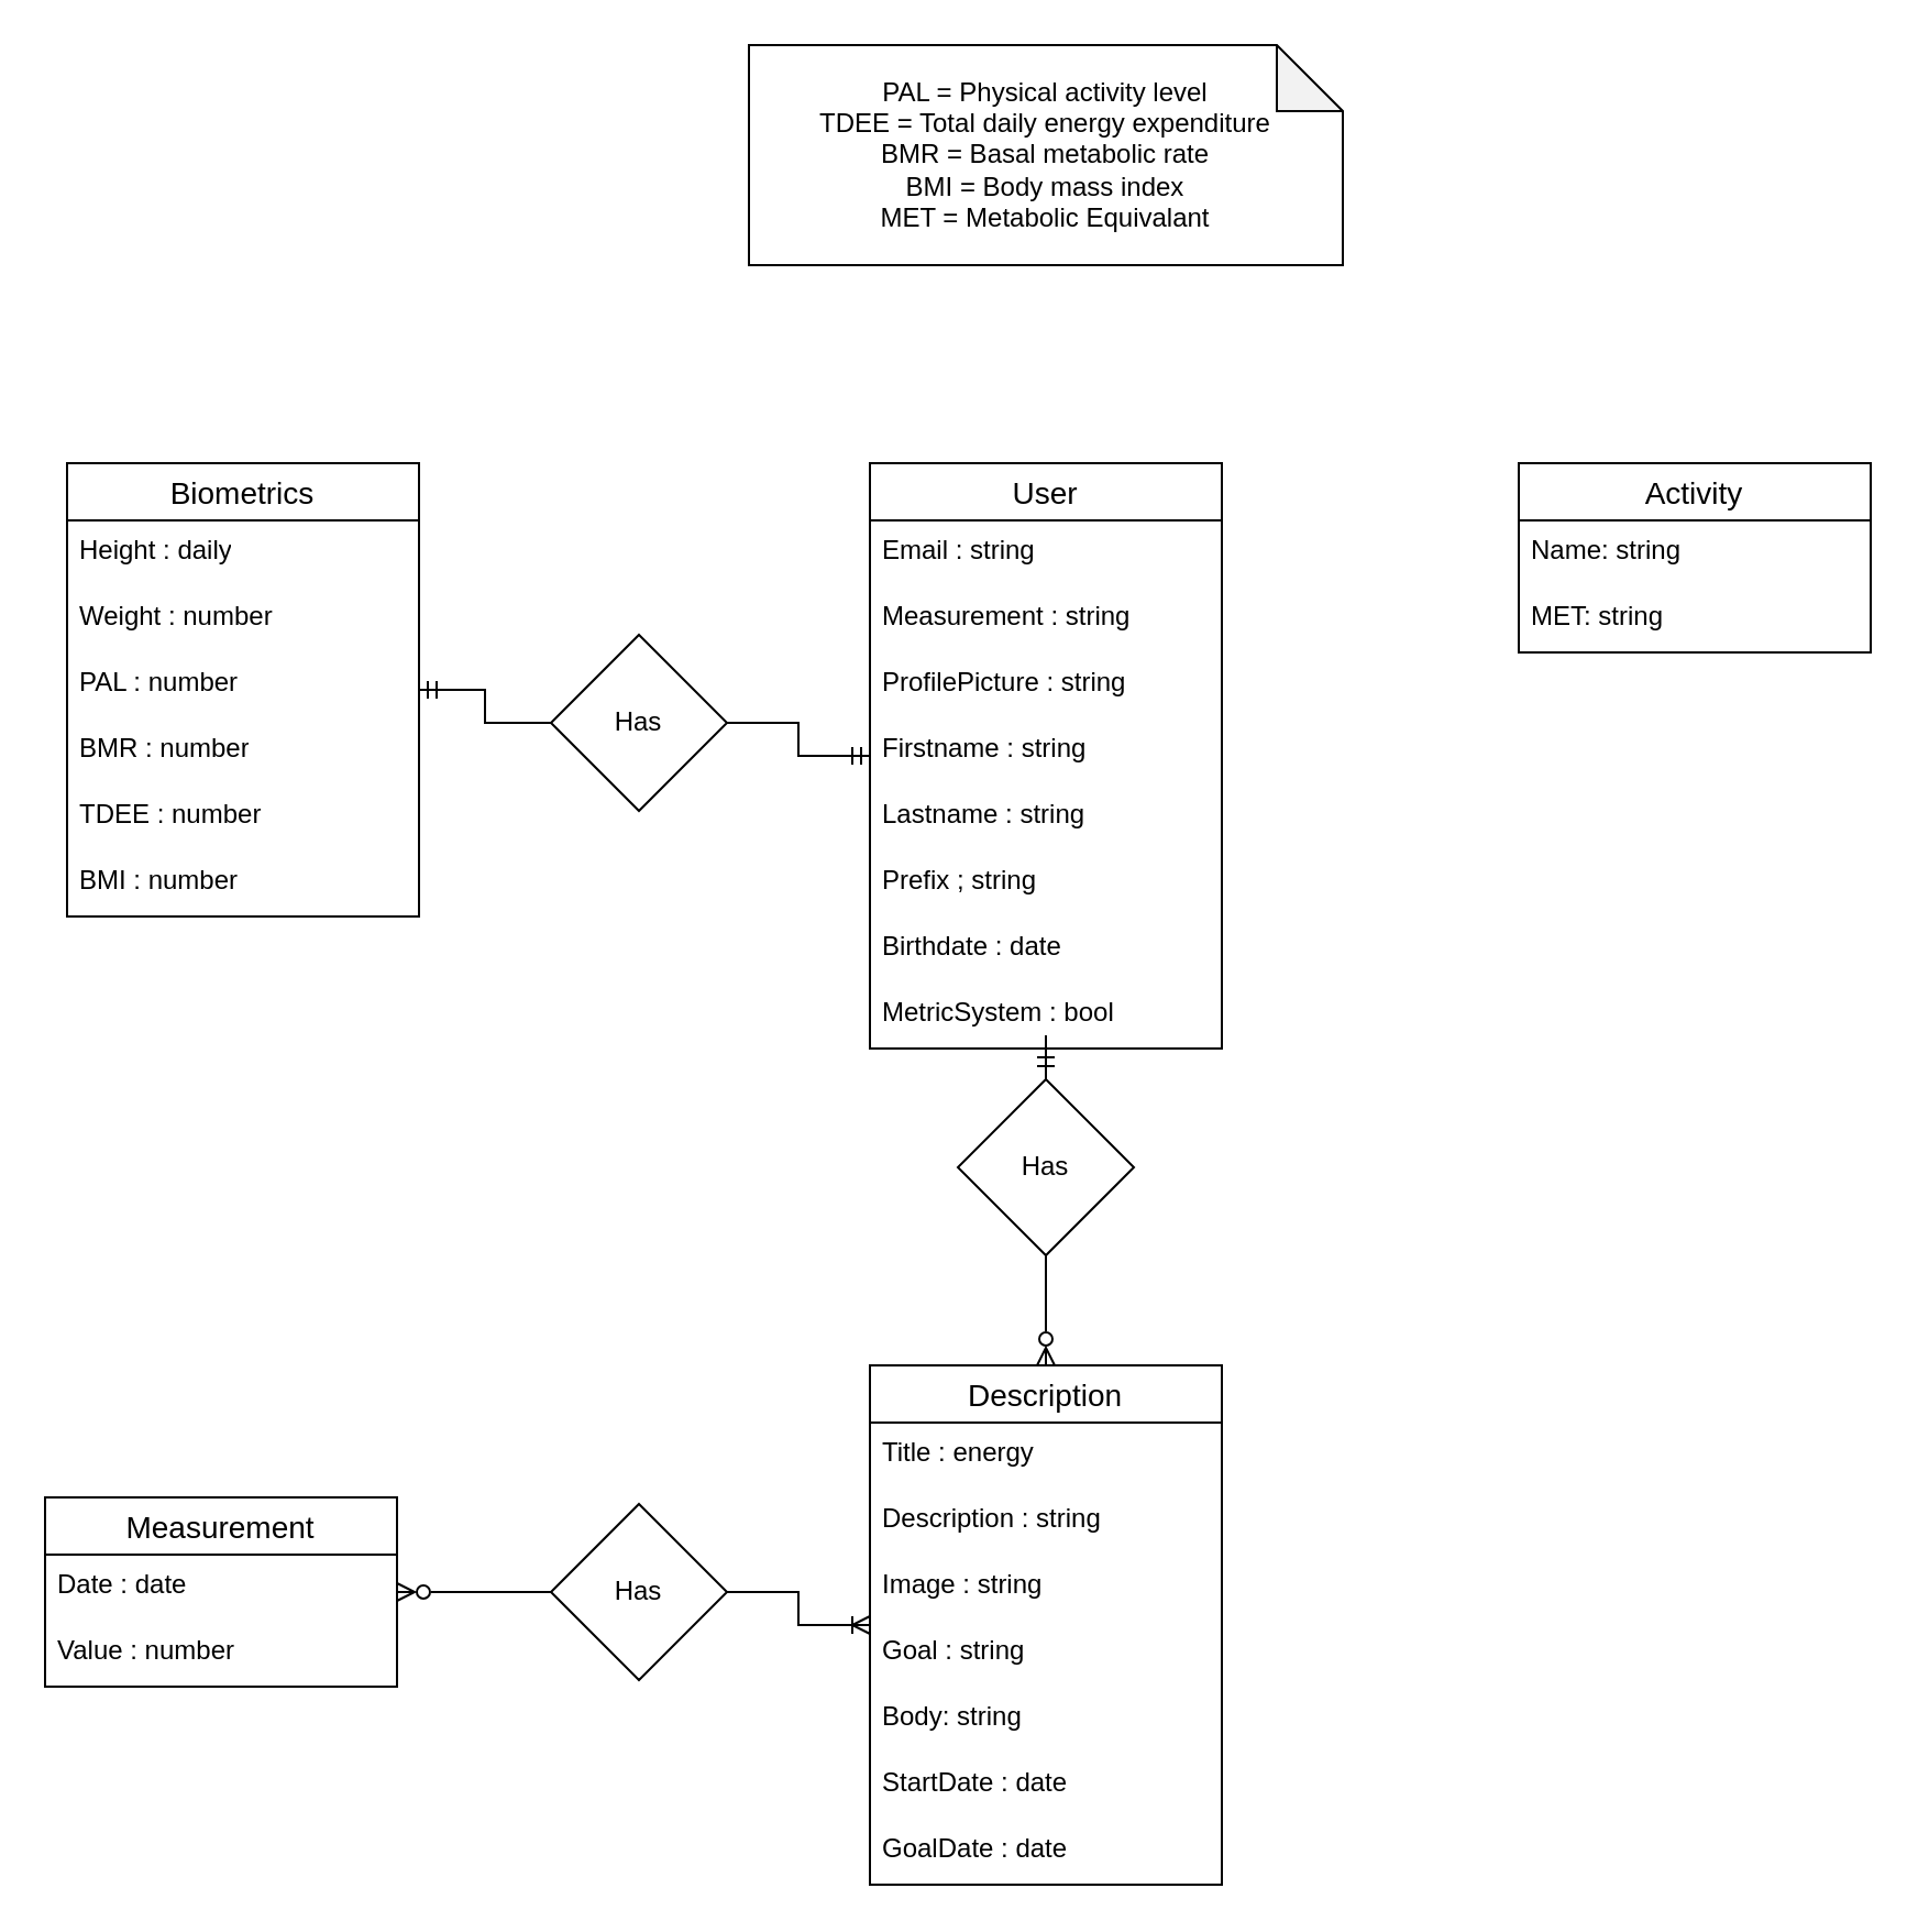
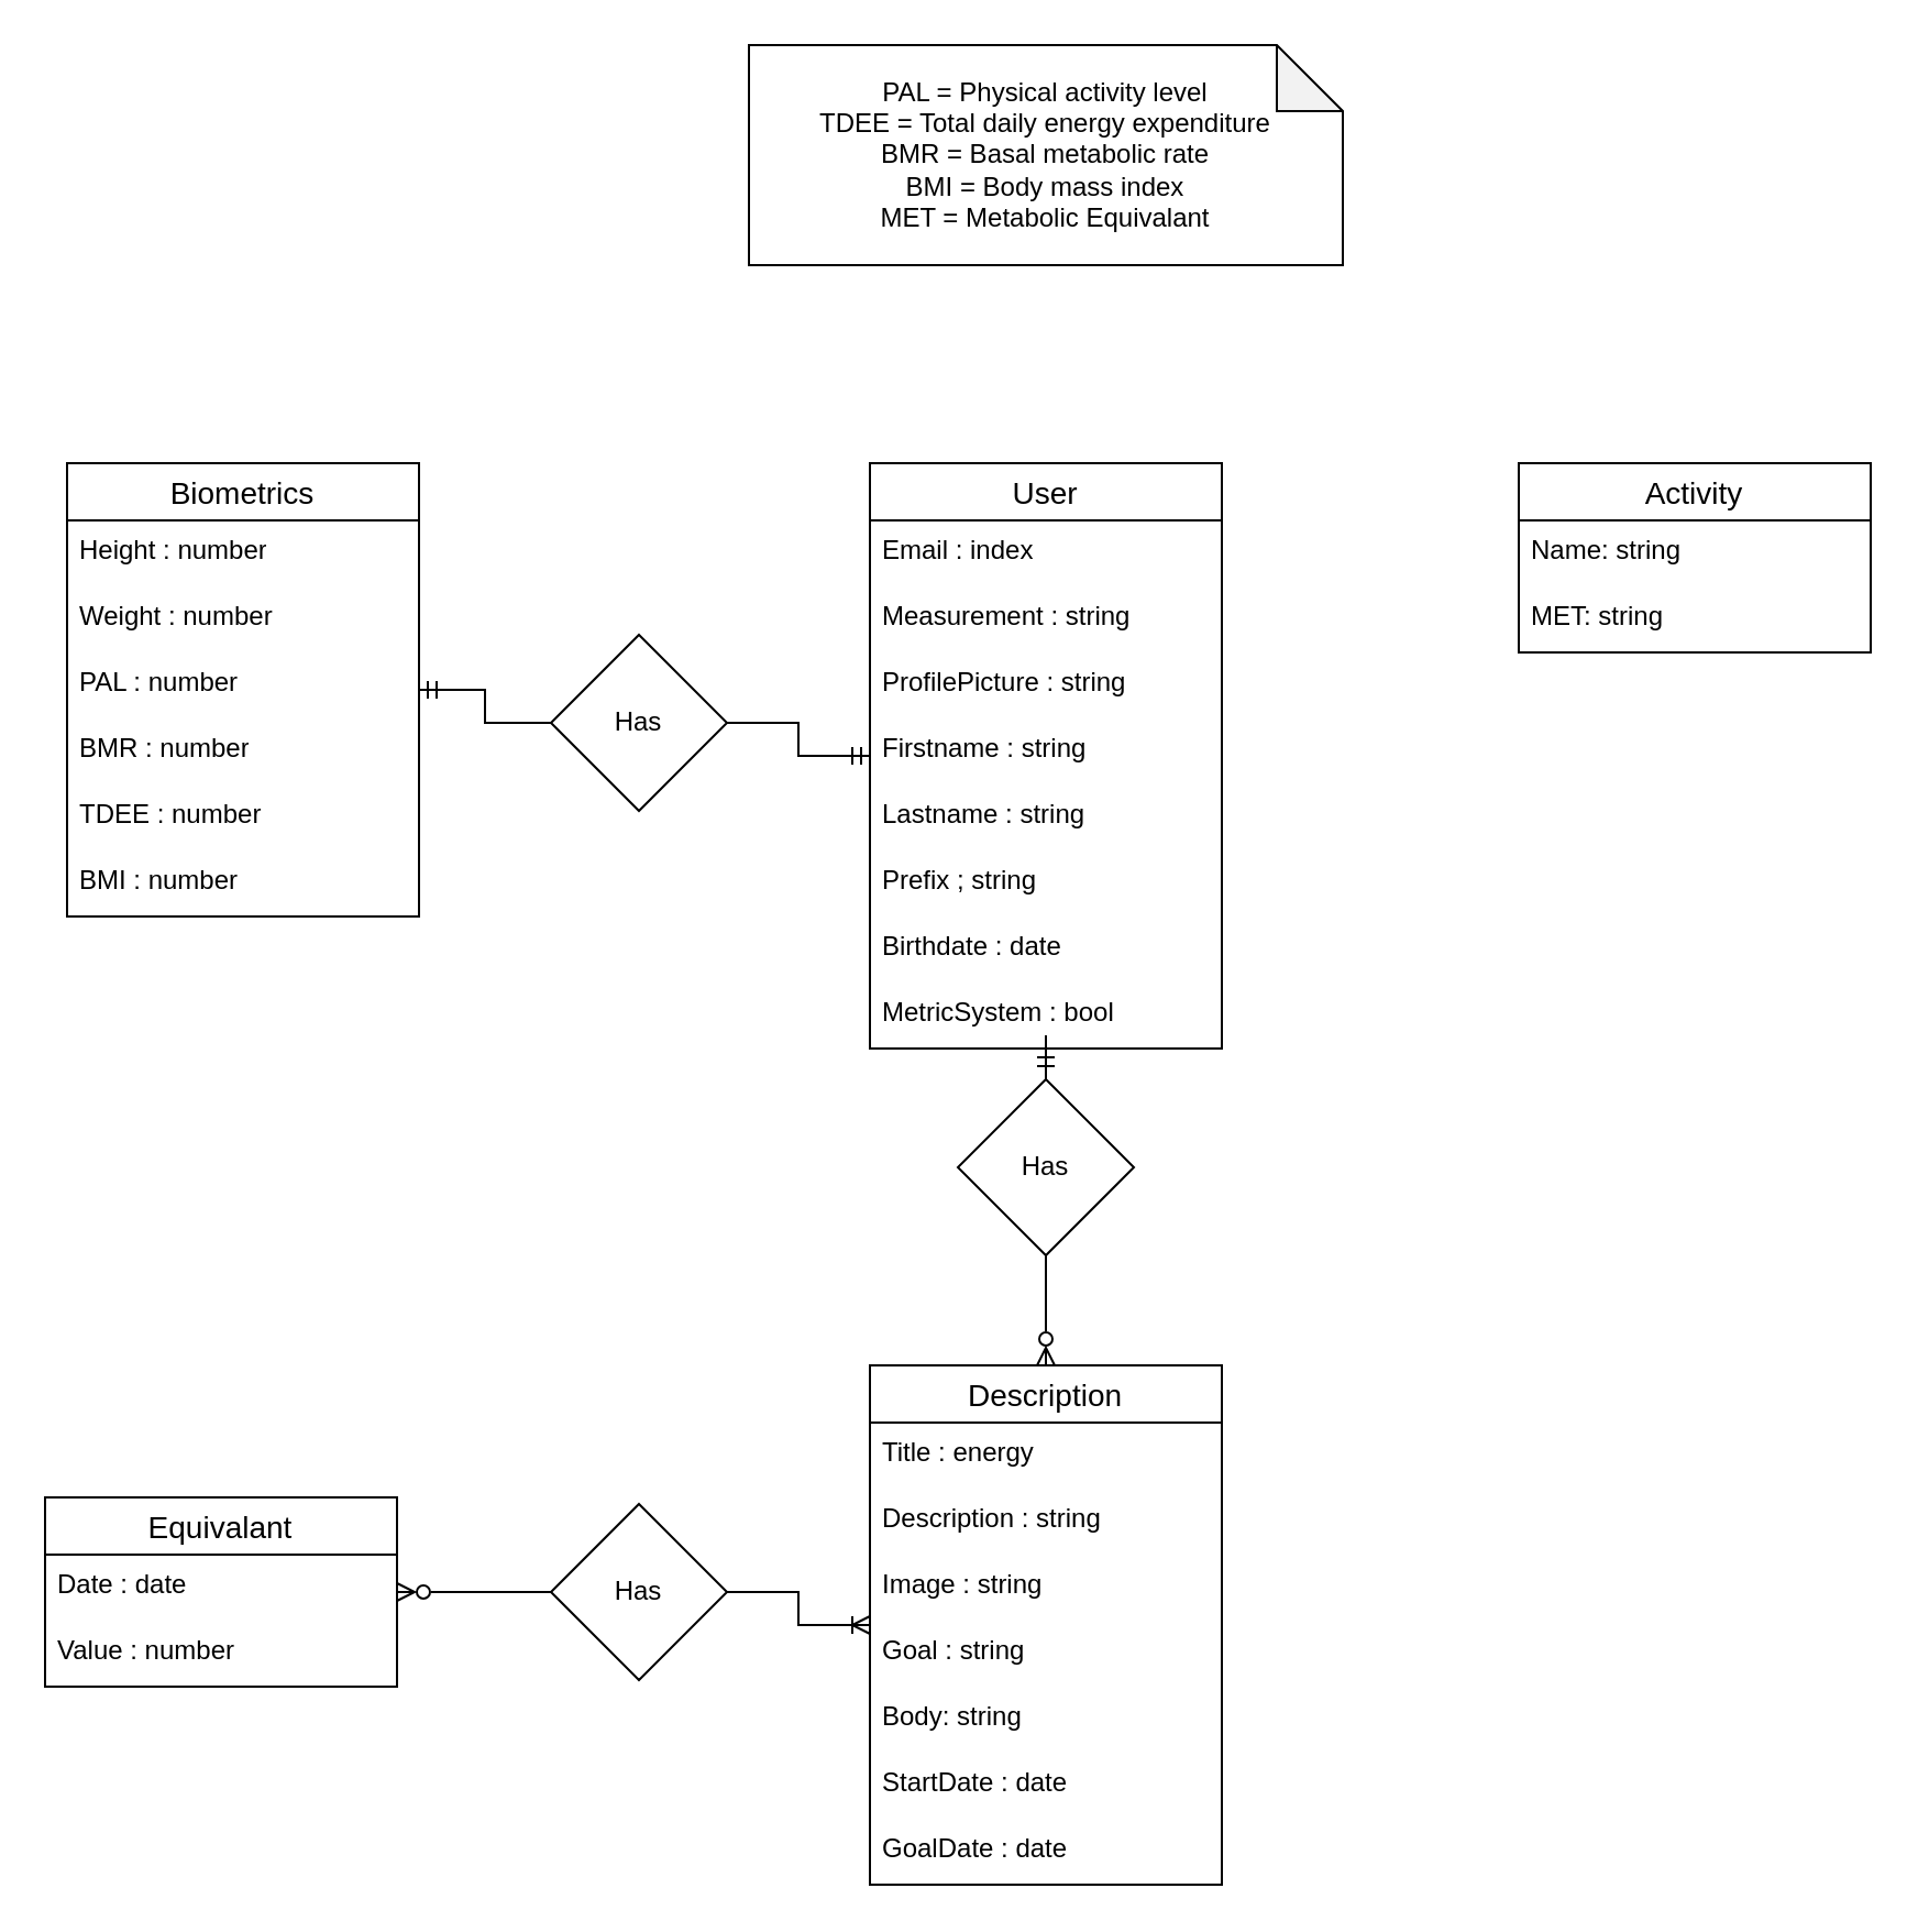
- <mxCell id="14" value="Height : daily" style="text;strokeColor=none;fillColor=none;spacingLeft=4;spacingRight=4;overflow=hidden;rotatable=0;points=[[0,0.5],[1,0.5]];portConstraint=eastwest;fontSize=12;whiteSpace=wrap;html=1;" parent="13" vertex="1"><mxGeometry y="26" width="160" height="30" as="geometry" /></mxCell>
+ <mxCell id="14" value="Height : number" style="text;strokeColor=none;fillColor=none;spacingLeft=4;spacingRight=4;overflow=hidden;rotatable=0;points=[[0,0.5],[1,0.5]];portConstraint=eastwest;fontSize=12;whiteSpace=wrap;html=1;" parent="13" vertex="1"><mxGeometry y="26" width="160" height="30" as="geometry" /></mxCell>
- <mxCell id="5" value="Email : string" style="text;strokeColor=none;fillColor=none;spacingLeft=4;spacingRight=4;overflow=hidden;rotatable=0;points=[[0,0.5],[1,0.5]];portConstraint=eastwest;fontSize=12;whiteSpace=wrap;html=1;" parent="4" vertex="1"><mxGeometry y="26" width="160" height="30" as="geometry" /></mxCell>
+ <mxCell id="5" value="Email : index" style="text;strokeColor=none;fillColor=none;spacingLeft=4;spacingRight=4;overflow=hidden;rotatable=0;points=[[0,0.5],[1,0.5]];portConstraint=eastwest;fontSize=12;whiteSpace=wrap;html=1;" parent="4" vertex="1"><mxGeometry y="26" width="160" height="30" as="geometry" /></mxCell>
- <mxCell id="29" value="Measurement" style="swimlane;fontStyle=0;childLayout=stackLayout;horizontal=1;startSize=26;horizontalStack=0;resizeParent=1;resizeParentMax=0;resizeLast=0;collapsible=1;marginBottom=0;align=center;fontSize=14;" parent="1" vertex="1"><mxGeometry x="20" y="680" width="160" height="86" as="geometry" /></mxCell>
+ <mxCell id="29" value="Equivalant" style="swimlane;fontStyle=0;childLayout=stackLayout;horizontal=1;startSize=26;horizontalStack=0;resizeParent=1;resizeParentMax=0;resizeLast=0;collapsible=1;marginBottom=0;align=center;fontSize=14;" parent="1" vertex="1"><mxGeometry x="20" y="680" width="160" height="86" as="geometry" /></mxCell>
